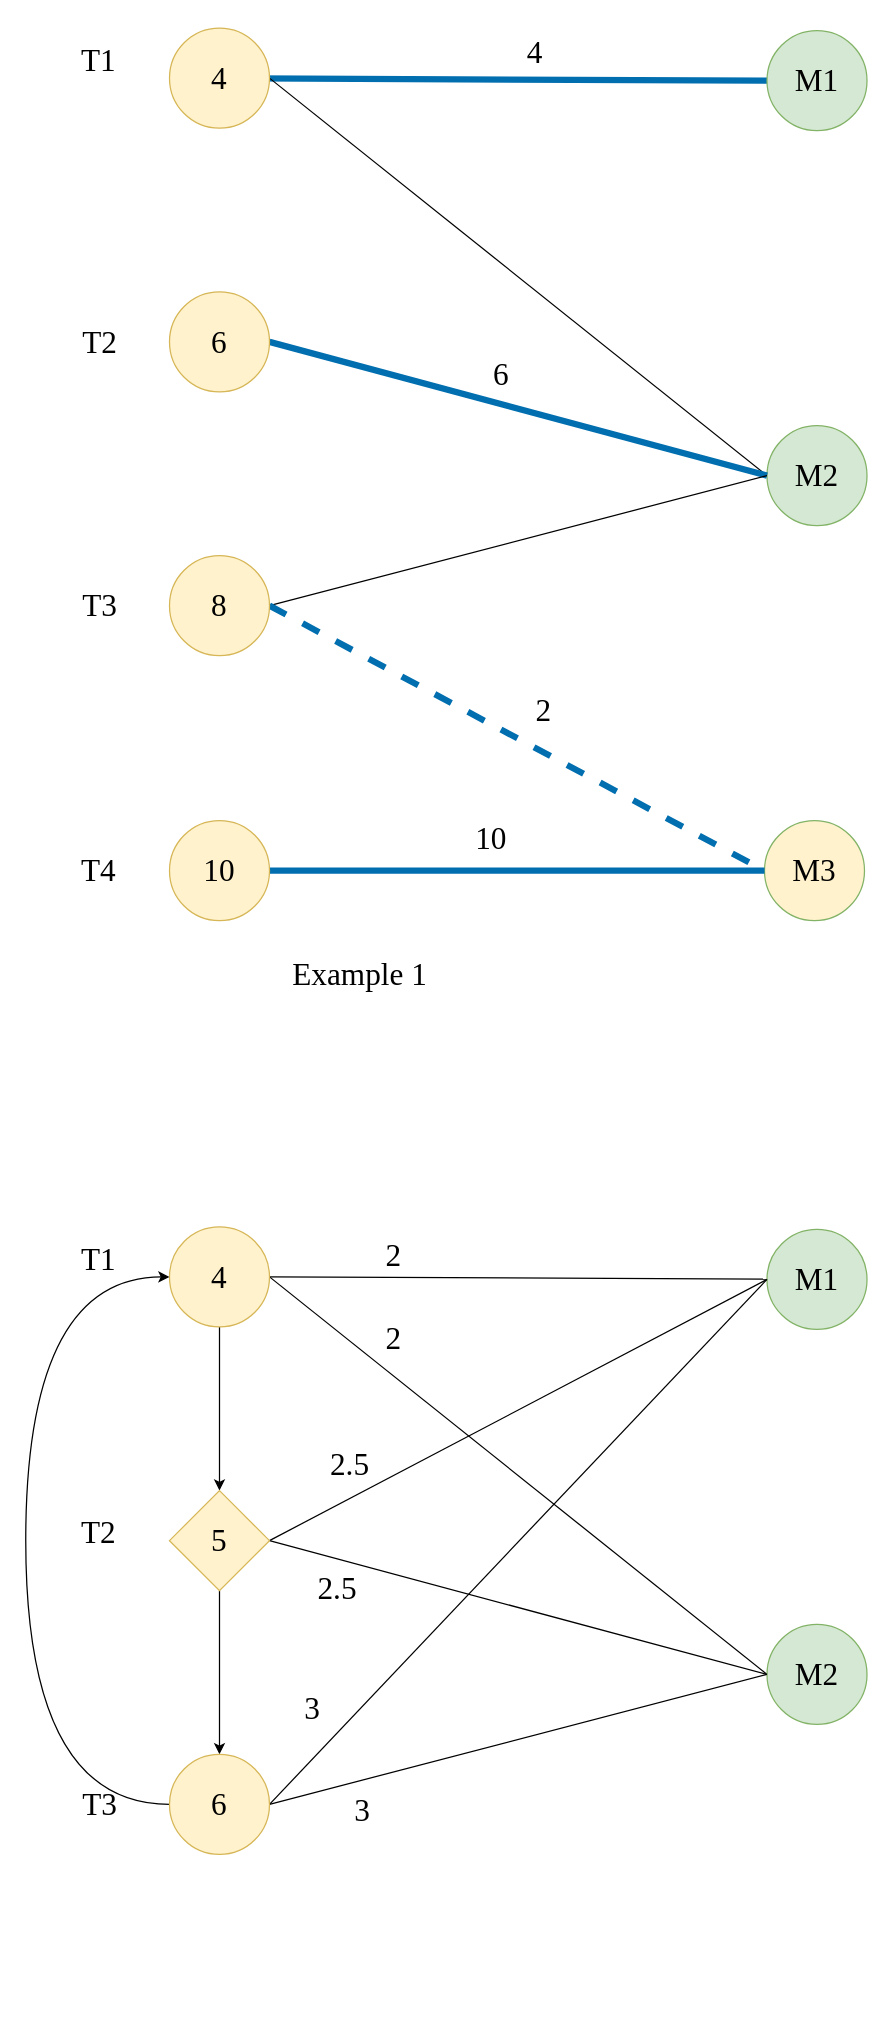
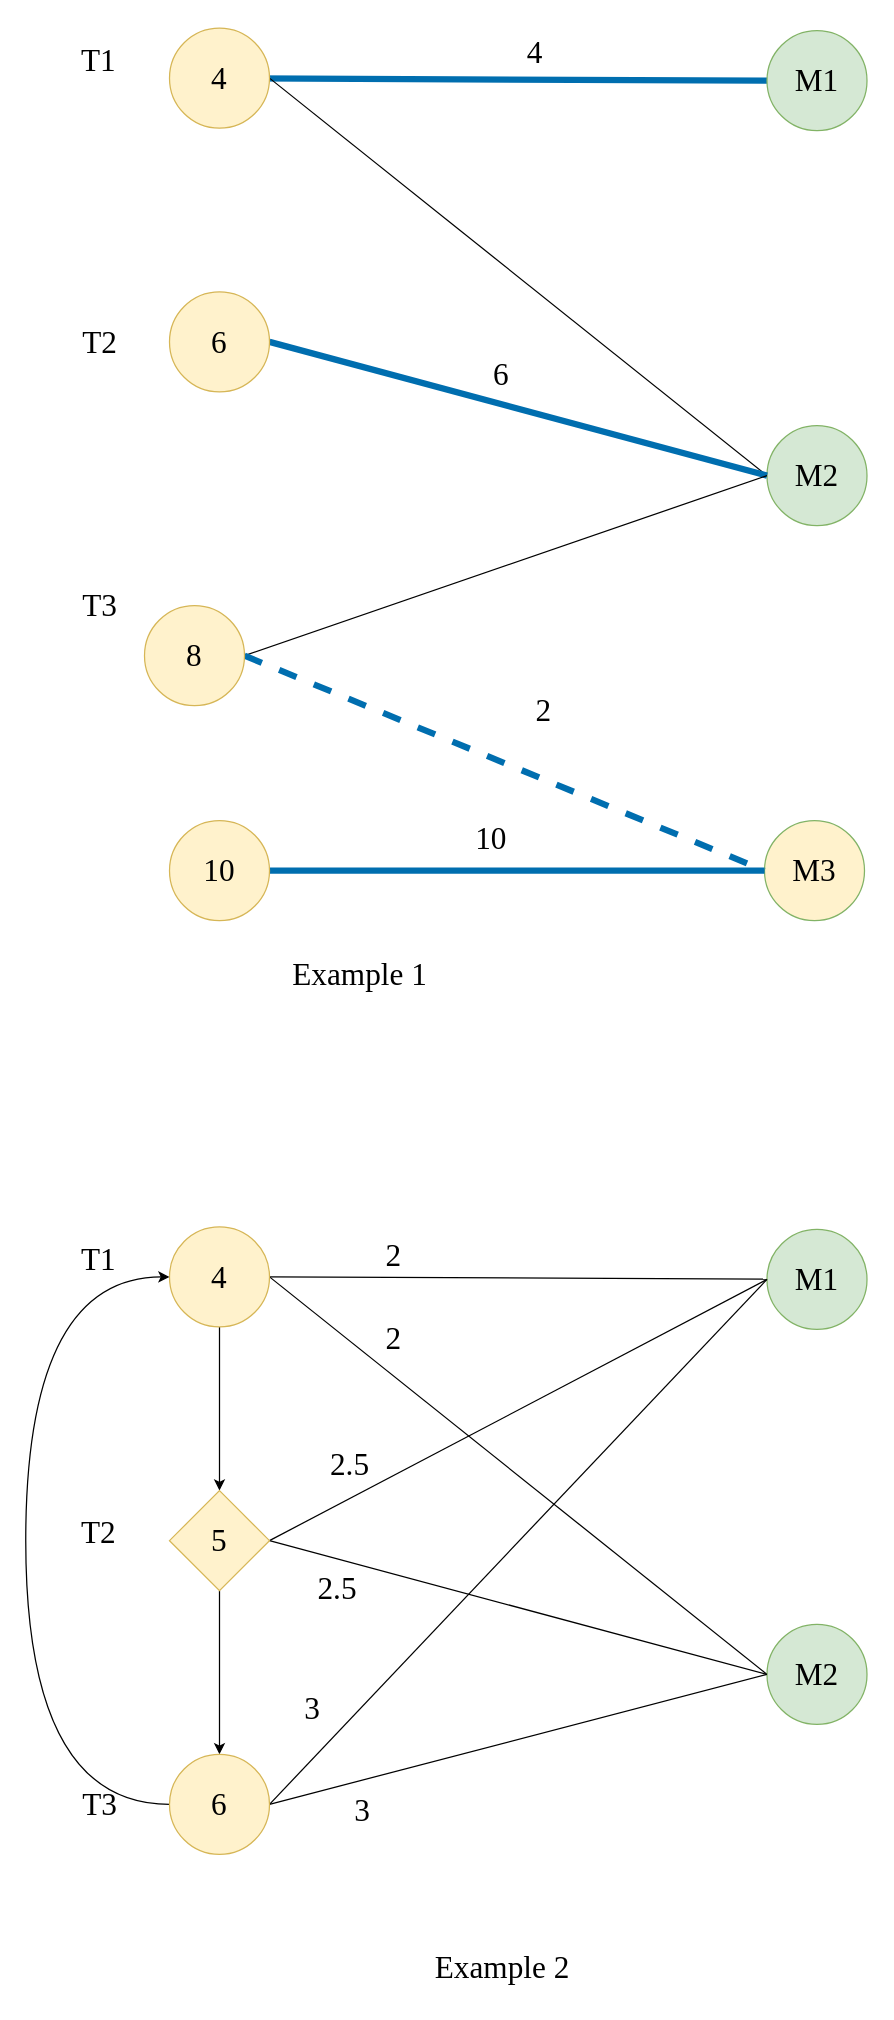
- <mxCell id="14" value="8" style="ellipse;whiteSpace=wrap;html=1;aspect=fixed;fontSize=25;fillColor=#fff2cc;strokeColor=#d6b656;fontFamily=Georgia;" vertex="1" parent="1"><mxGeometry x="135" y="444" width="80" height="80" as="geometry" /></mxCell>
+ <mxCell id="14" value="8" style="ellipse;whiteSpace=wrap;html=1;aspect=fixed;fontSize=25;fillColor=#fff2cc;strokeColor=#d6b656;fontFamily=Georgia;" vertex="1" parent="1"><mxGeometry x="115" y="484" width="80" height="80" as="geometry" /></mxCell>
- <mxCell id="18" value="T4" style="text;html=1;align=center;verticalAlign=middle;resizable=0;points=[];autosize=1;strokeColor=none;fillColor=none;fontSize=25;fontFamily=Georgia;" vertex="1" parent="1"><mxGeometry x="54" y="675" width="48" height="42" as="geometry" /></mxCell>
+ <mxCell id="42" value="Example 2" style="text;html=1;align=center;verticalAlign=middle;resizable=0;points=[];autosize=1;strokeColor=none;fillColor=none;fontSize=25;fontFamily=Georgia;fontColor=#000000;" vertex="1" parent="1"><mxGeometry x="333" y="1552" width="135" height="42" as="geometry" /></mxCell>
